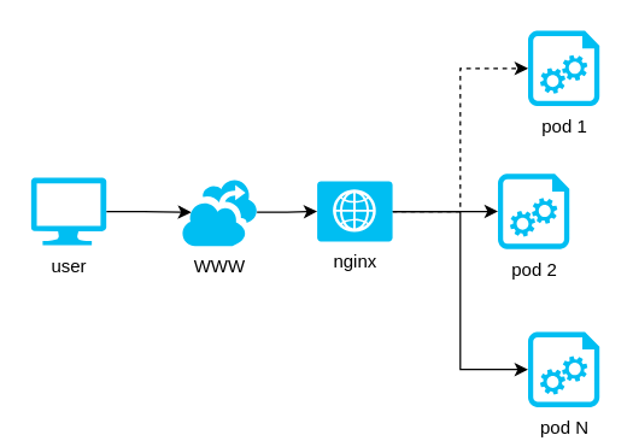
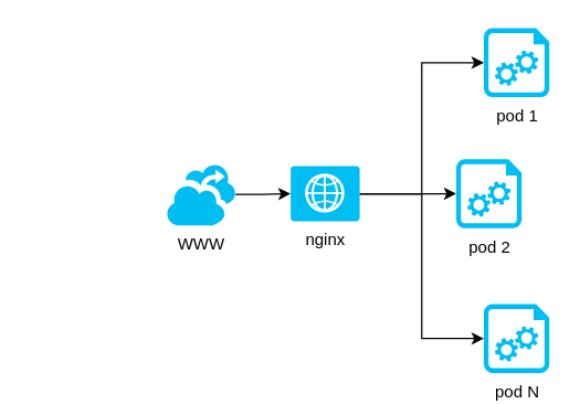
- <mxCell id="7" style="edgeStyle=orthogonalEdgeStyle;rounded=0;orthogonalLoop=1;jettySize=auto;html=1;exitX=1;exitY=0.5;exitDx=0;exitDy=0;exitPerimeter=0;entryX=0;entryY=0.5;entryDx=0;entryDy=0;entryPerimeter=0;dashed=1;" edge="1" parent="1" source="8" target="2"><mxGeometry relative="1" as="geometry" /></mxCell>
+ <mxCell id="7" style="edgeStyle=orthogonalEdgeStyle;rounded=0;orthogonalLoop=1;jettySize=auto;html=1;exitX=1;exitY=0.5;exitDx=0;exitDy=0;exitPerimeter=0;entryX=0;entryY=0.5;entryDx=0;entryDy=0;entryPerimeter=0;" edge="1" parent="1" source="8" target="2"><mxGeometry relative="1" as="geometry" /></mxCell>
- <mxCell id="10" value="user" style="verticalLabelPosition=bottom;html=1;verticalAlign=top;align=center;strokeColor=none;fillColor=#00BEF2;shape=mxgraph.azure.computer;pointerEvents=1;" vertex="1" parent="1"><mxGeometry x="20" y="117.5" width="50" height="45" as="geometry" /></mxCell>
- <mxCell id="9" style="edgeStyle=orthogonalEdgeStyle;rounded=0;orthogonalLoop=1;jettySize=auto;html=1;exitX=1;exitY=0.5;exitDx=0;exitDy=0;exitPerimeter=0;entryX=0.13;entryY=0.5;entryDx=0;entryDy=0;entryPerimeter=0;" edge="1" parent="1" source="10" target="12"><mxGeometry relative="1" as="geometry" /></mxCell>
